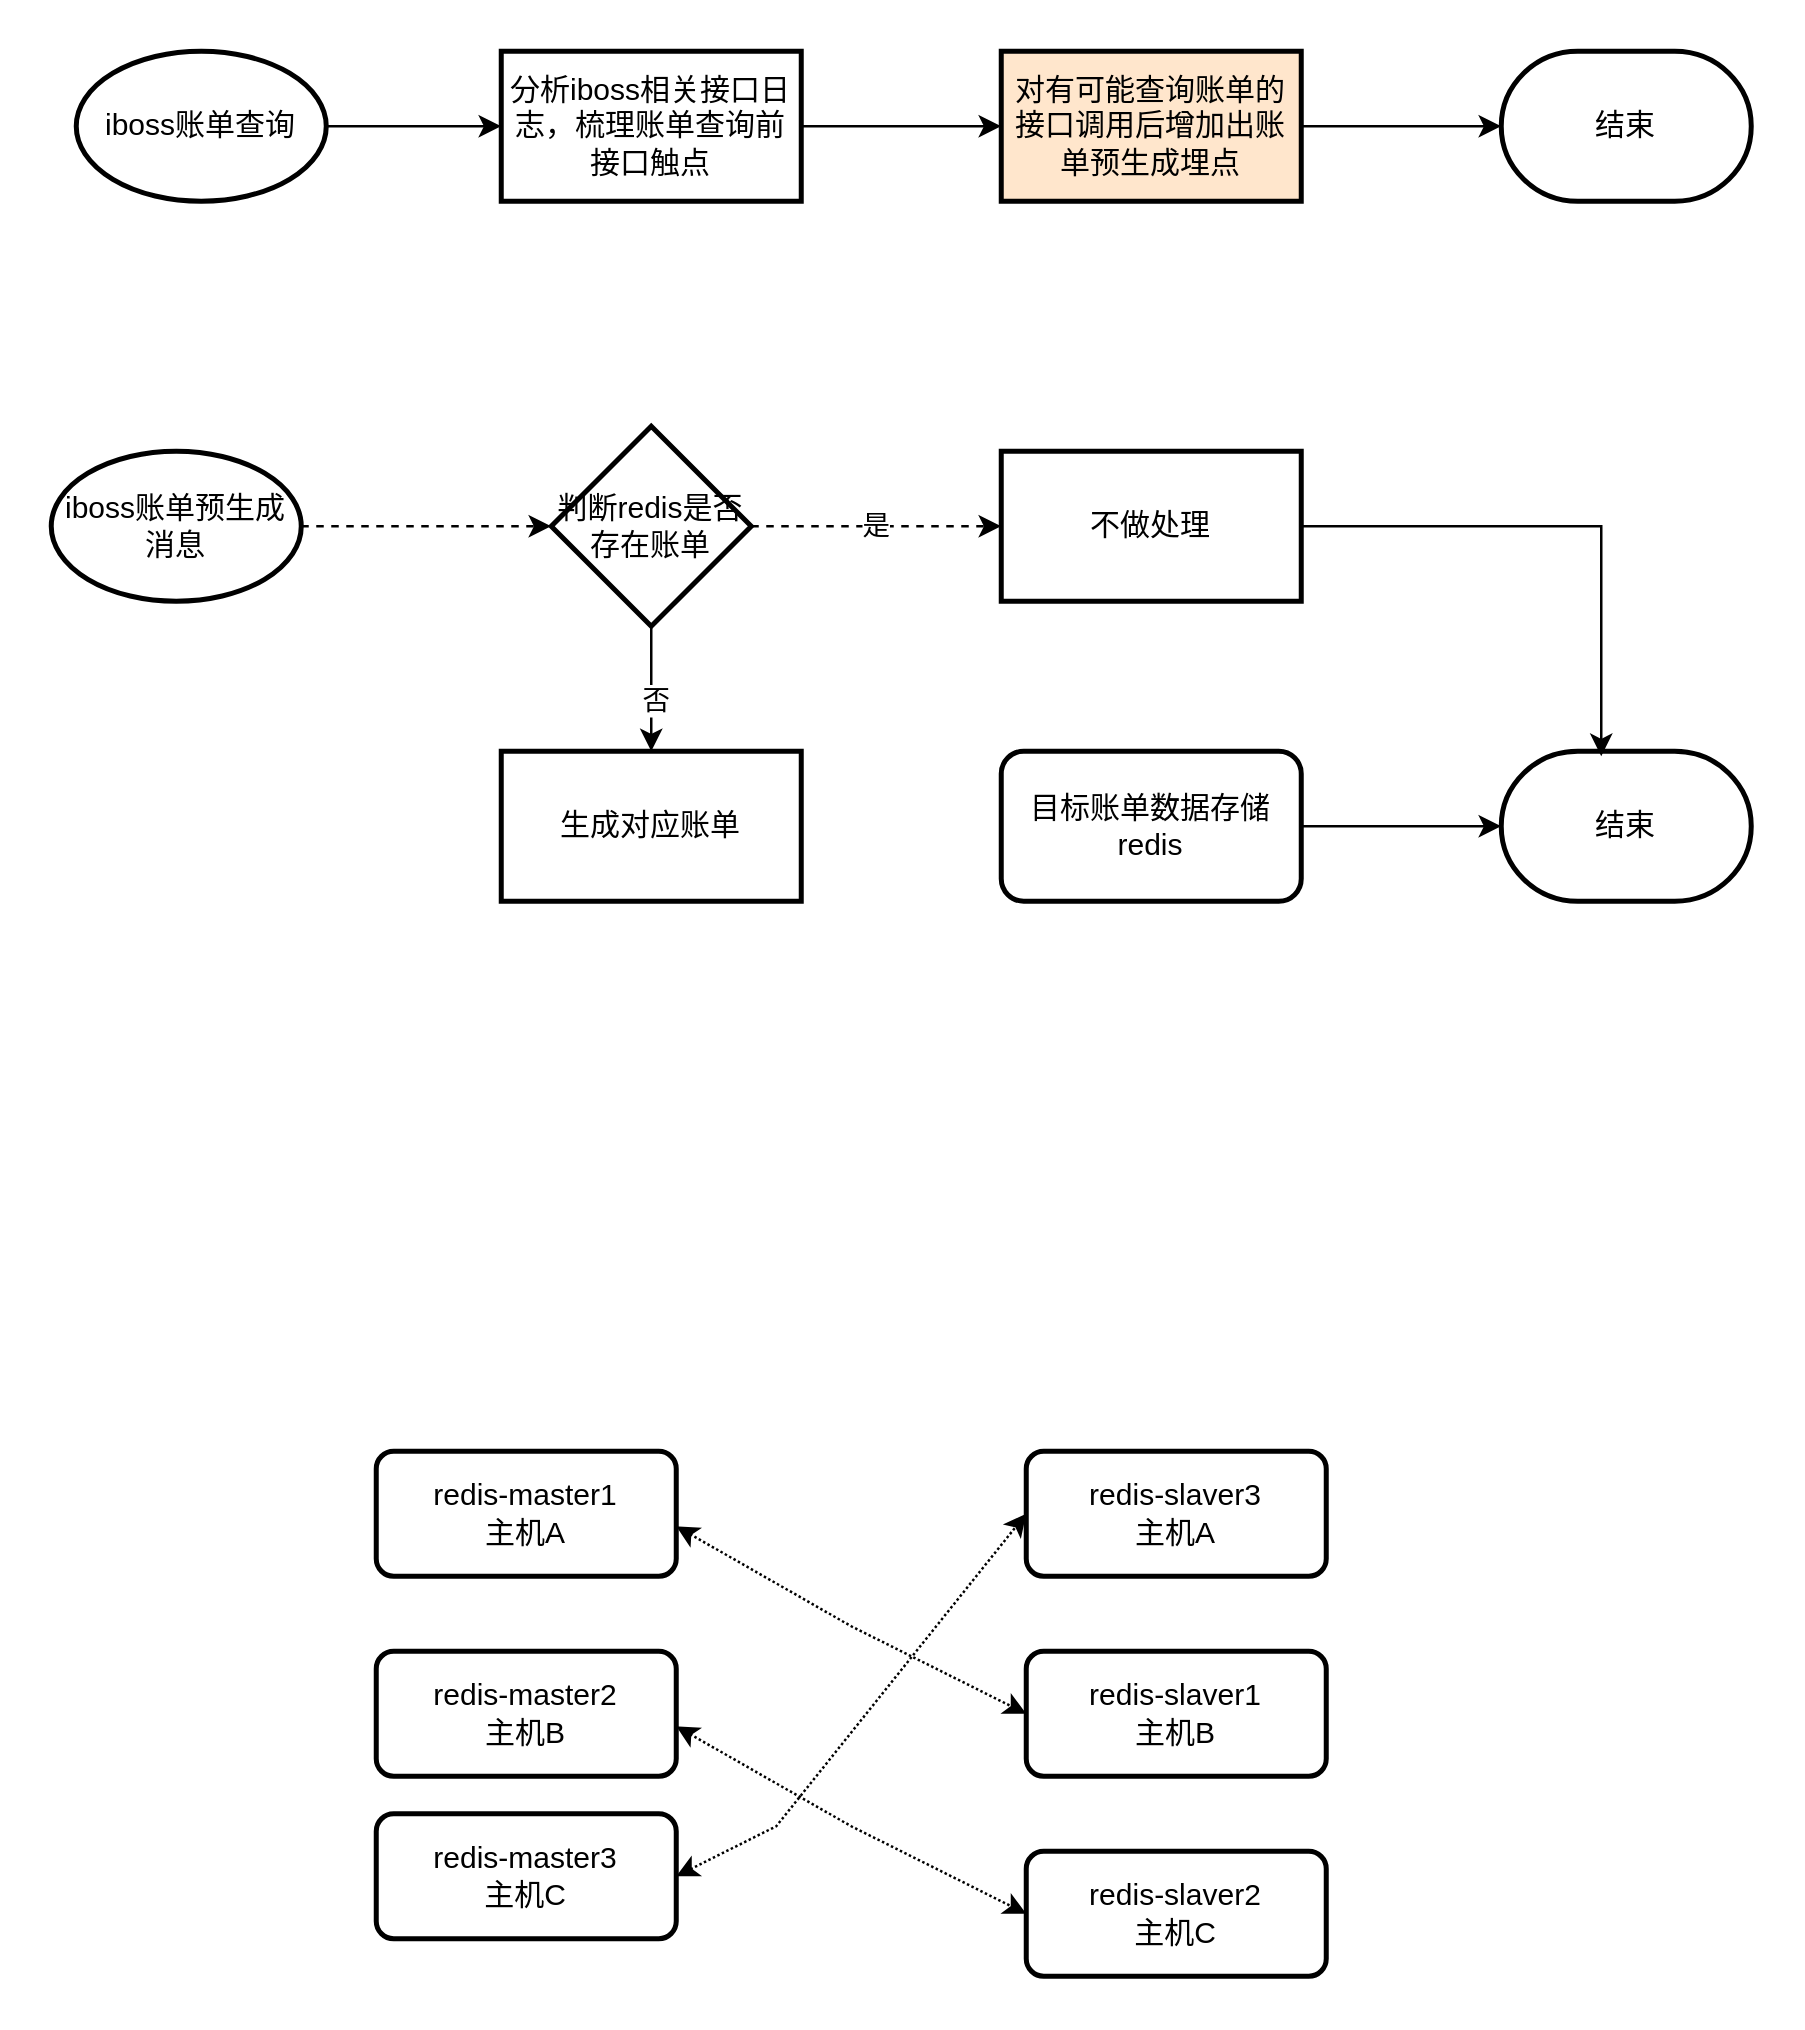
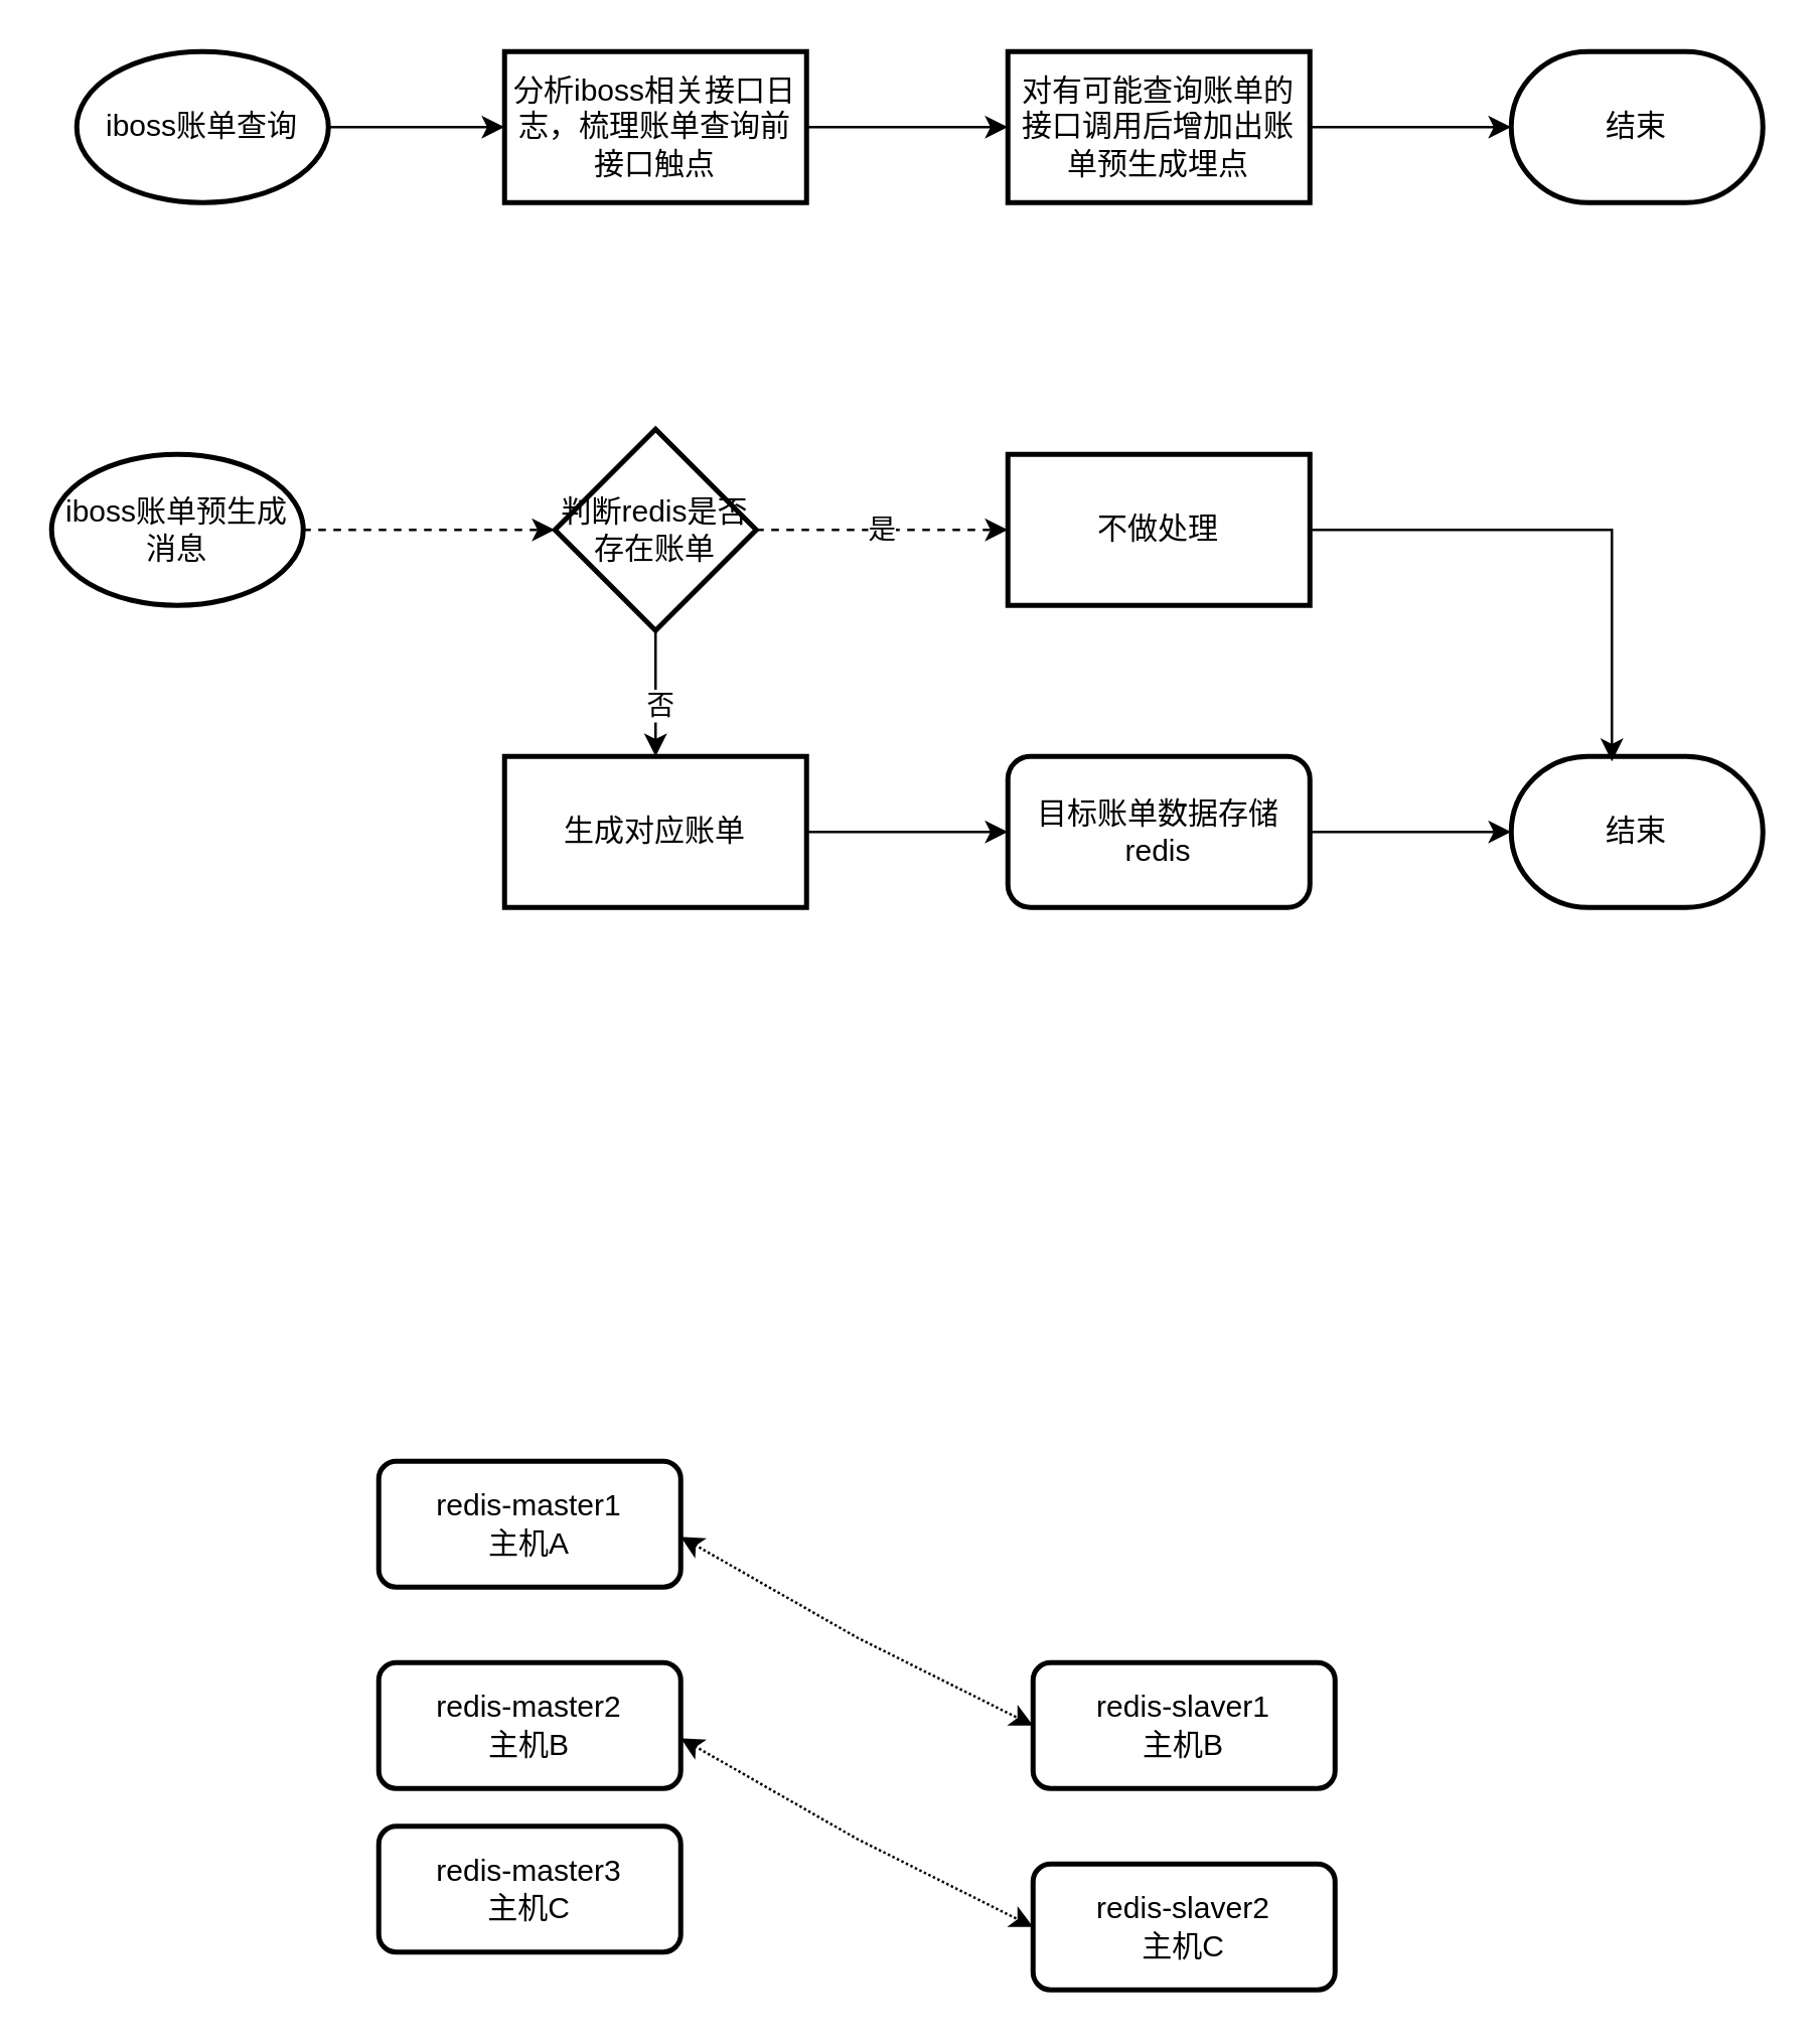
- <mxCell id="7" value="对有可能查询账单的接口调用后增加出账单预生成埋点" style="whiteSpace=wrap;html=1;strokeWidth=2;fillColor=#ffe6cc;" vertex="1" parent="1"><mxGeometry x="400" y="20" width="120" height="60" as="geometry" /></mxCell>
+ <mxCell id="7" value="对有可能查询账单的接口调用后增加出账单预生成埋点" style="whiteSpace=wrap;html=1;strokeWidth=2;" vertex="1" parent="1"><mxGeometry x="400" y="20" width="120" height="60" as="geometry" /></mxCell>
+ <mxCell id="16" value="" style="edgeStyle=orthogonalEdgeStyle;rounded=0;orthogonalLoop=1;jettySize=auto;html=1;" edge="1" parent="1" source="17" target="18"><mxGeometry relative="1" as="geometry" /></mxCell>
- <mxCell id="27" value="redis-slaver3&lt;br&gt;主机A" style="rounded=1;whiteSpace=wrap;html=1;absoluteArcSize=1;arcSize=14;strokeWidth=2;" vertex="1" parent="1"><mxGeometry x="410" y="580" width="120" height="50" as="geometry" /></mxCell>
- <mxCell id="30" value="" style="endArrow=classic;startArrow=classic;html=1;rounded=0;entryX=0;entryY=0.5;entryDx=0;entryDy=0;dashed=1;dashPattern=1 1;exitX=1;exitY=0.5;exitDx=0;exitDy=0;" edge="1" parent="1" source="24" target="27"><mxGeometry width="50" height="50" relative="1" as="geometry"><mxPoint x="270" y="770" as="sourcePoint" /><mxPoint x="410" y="845" as="targetPoint" /><Array as="points"><mxPoint x="310" y="730" /></Array></mxGeometry></mxCell>
